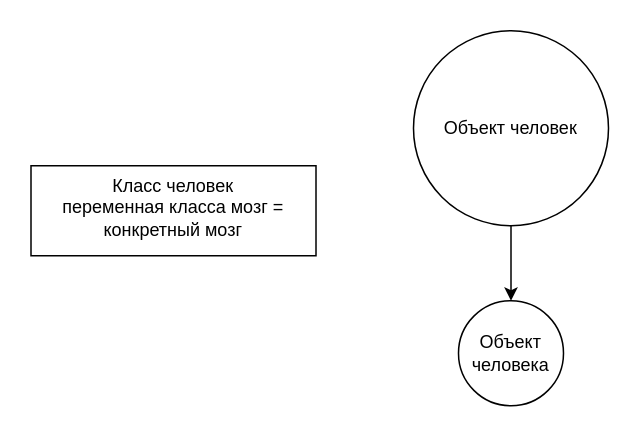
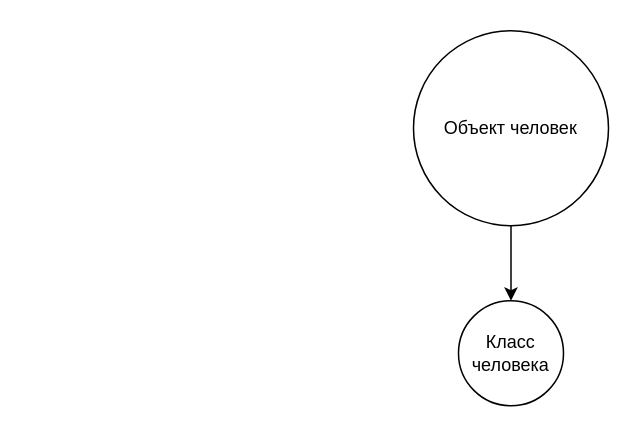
- <mxCell id="2" value="Класс человек&lt;br&gt;переменная класса мозг = конкретный мозг" style="rounded=0;whiteSpace=wrap;html=1;verticalAlign=top;" vertex="1" parent="1"><mxGeometry x="20" y="110" width="190" height="60" as="geometry" /></mxCell>
- <mxCell id="5" value="Объект человека" style="ellipse;whiteSpace=wrap;html=1;aspect=fixed;" vertex="1" parent="1"><mxGeometry x="305" y="200" width="70" height="70" as="geometry" /></mxCell>
+ <mxCell id="5" value="Класс человека" style="ellipse;whiteSpace=wrap;html=1;aspect=fixed;" vertex="1" parent="1"><mxGeometry x="305" y="200" width="70" height="70" as="geometry" /></mxCell>
